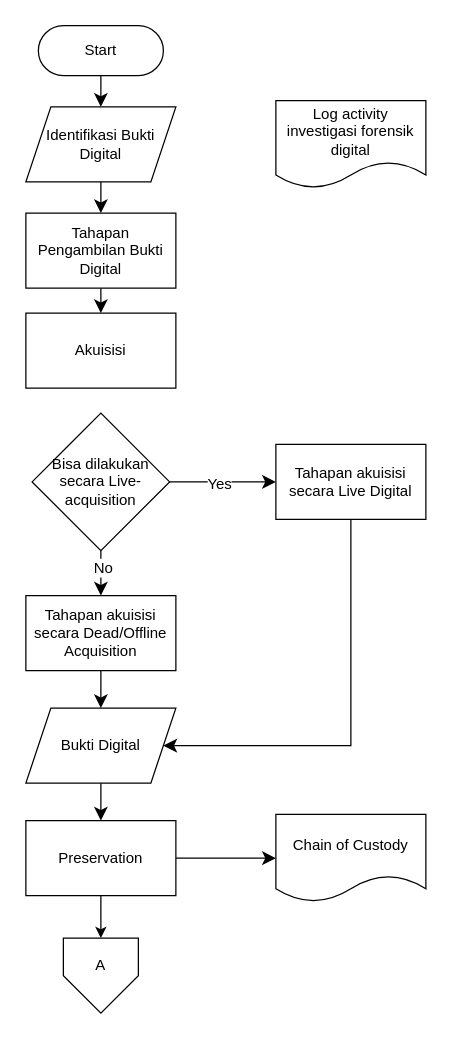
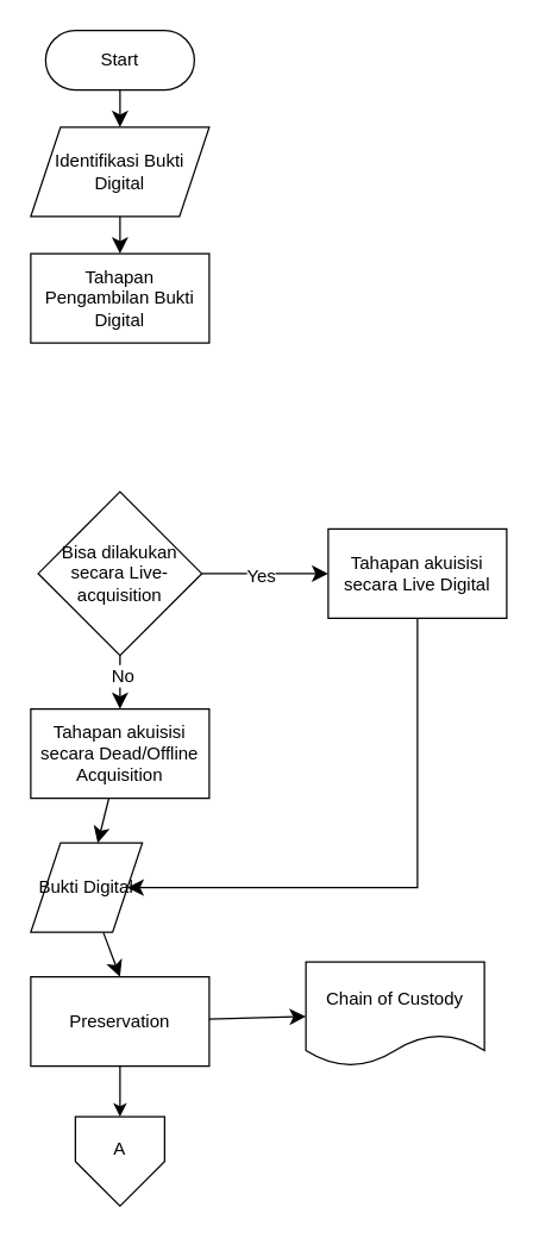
- <mxCell id="24" value="Log activity investigasi forensik digital" style="shape=document;whiteSpace=wrap;html=1;boundedLbl=1;rounded=1;" vertex="1" parent="1"><mxGeometry x="220" y="80" width="120" height="70" as="geometry" /></mxCell>
- <mxCell id="6" value="" style="edgeStyle=none;curved=1;rounded=0;orthogonalLoop=1;jettySize=auto;html=1;fontSize=12;startSize=8;endSize=8;" edge="1" parent="1" source="7" target="8"><mxGeometry relative="1" as="geometry" /></mxCell>
- <mxCell id="8" value="Akuisisi" style="rounded=1;whiteSpace=wrap;html=1;arcSize=0;" vertex="1" parent="1"><mxGeometry x="20" y="250" width="120" height="60" as="geometry" /></mxCell>
- <mxCell id="23" value="Bukti Digital" style="shape=parallelogram;perimeter=parallelogramPerimeter;whiteSpace=wrap;html=1;fixedSize=1;rounded=1;arcSize=0;" vertex="1" parent="1"><mxGeometry x="20" y="566" width="120" height="60" as="geometry" /></mxCell>
+ <mxCell id="23" value="Bukti Digital" style="shape=parallelogram;perimeter=parallelogramPerimeter;whiteSpace=wrap;html=1;fixedSize=1;rounded=1;arcSize=0;" vertex="1" parent="1"><mxGeometry x="20" y="566" width="75" height="60" as="geometry" /></mxCell>
- <mxCell id="21" value="Chain of Custody" style="shape=document;whiteSpace=wrap;html=1;boundedLbl=1;rounded=1;arcSize=0;" vertex="1" parent="1"><mxGeometry x="220" y="651" width="120" height="70" as="geometry" /></mxCell>
+ <mxCell id="21" value="Chain of Custody" style="shape=document;whiteSpace=wrap;html=1;boundedLbl=1;rounded=1;arcSize=0;" vertex="1" parent="1"><mxGeometry x="205" y="646" width="120" height="70" as="geometry" /></mxCell>
